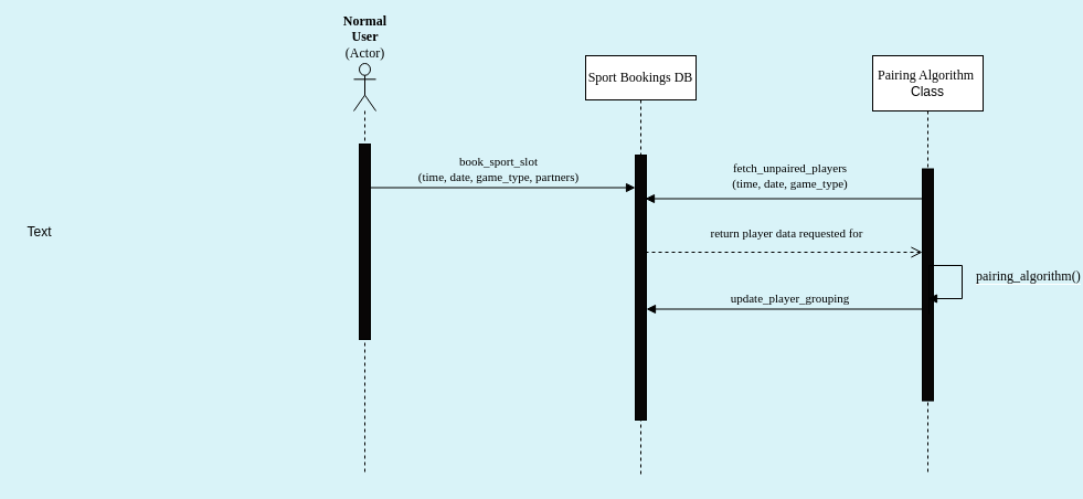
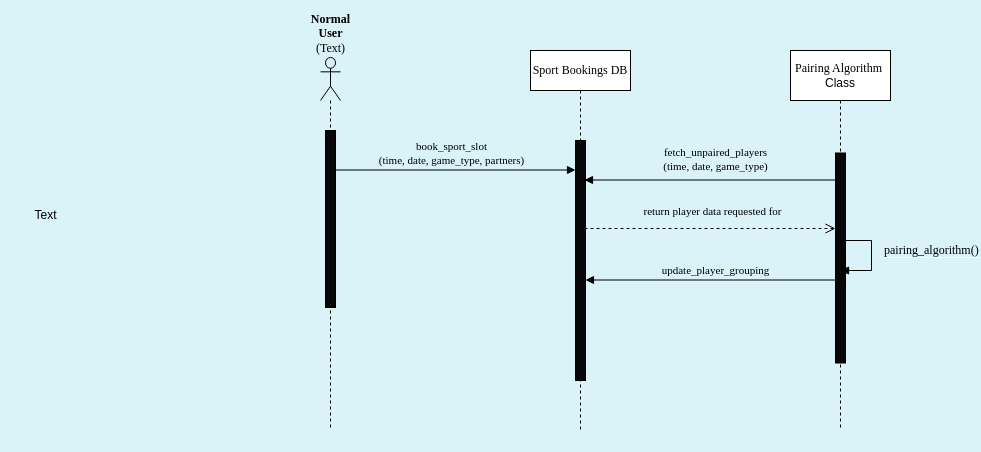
- <mxCell id="4" value="Normal&lt;br&gt;User&lt;br&gt;&lt;span style=&quot;font-weight: normal;&quot;&gt;(Actor)&lt;/span&gt;" style="text;align=center;fontStyle=1;verticalAlign=middle;spacingLeft=3;spacingRight=3;strokeColor=none;rotatable=0;points=[[0,0.5],[1,0.5]];portConstraint=eastwest;html=1;fontFamily=Poppins;fontSource=https%3A%2F%2Ffonts.googleapis.com%2Fcss%3Ffamily%3DPoppins;" parent="1" vertex="1"><mxGeometry x="290" y="20" width="80" height="26" as="geometry" /></mxCell>
+ <mxCell id="4" value="Normal&lt;br&gt;User&lt;br&gt;&lt;span style=&quot;font-weight: normal;&quot;&gt;(Text)&lt;/span&gt;" style="text;align=center;fontStyle=1;verticalAlign=middle;spacingLeft=3;spacingRight=3;strokeColor=none;rotatable=0;points=[[0,0.5],[1,0.5]];portConstraint=eastwest;html=1;fontFamily=Poppins;fontSource=https%3A%2F%2Ffonts.googleapis.com%2Fcss%3Ffamily%3DPoppins;" parent="1" vertex="1"><mxGeometry x="290" y="20" width="80" height="26" as="geometry" /></mxCell>
- <mxCell id="18" value="Text" style="text;html=1;align=center;verticalAlign=middle;resizable=0;points=[];autosize=1;strokeColor=none;fillColor=none;" vertex="1" parent="1"><mxGeometry x="10" y="195" width="50" height="30" as="geometry" /></mxCell>
+ <mxCell id="18" value="Text" style="text;html=1;align=center;verticalAlign=middle;resizable=0;points=[];autosize=1;strokeColor=none;fillColor=none;" vertex="1" parent="1"><mxGeometry x="20" y="200" width="50" height="30" as="geometry" /></mxCell>
